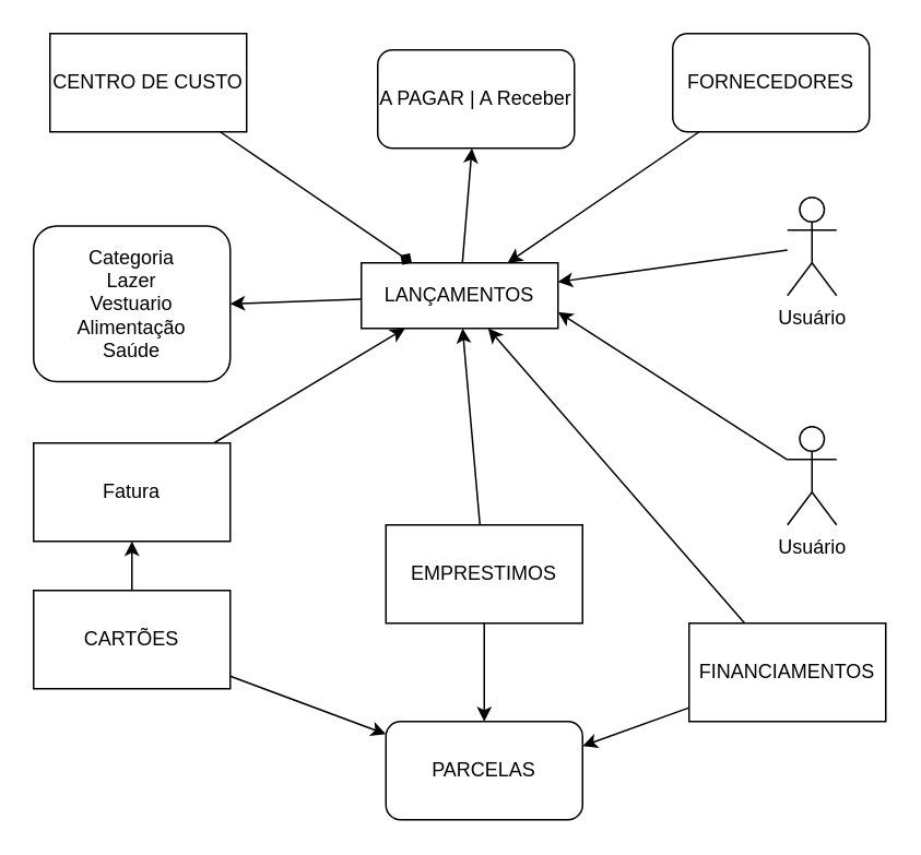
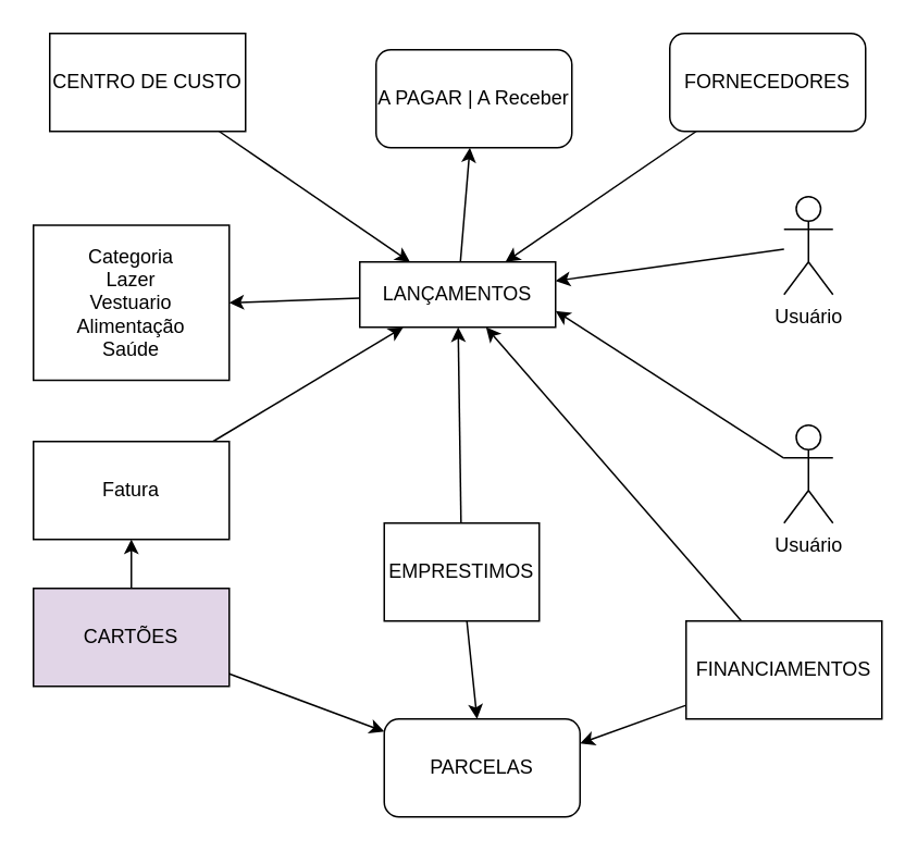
- <mxCell id="21" style="edgeStyle=none;html=1;endArrow=diamond;" edge="1" parent="1" source="22" target="4"><mxGeometry relative="1" as="geometry" /></mxCell>
+ <mxCell id="21" style="edgeStyle=none;html=1;" edge="1" parent="1" source="22" target="4"><mxGeometry relative="1" as="geometry" /></mxCell>
- <mxCell id="10" value="Categoria&lt;br&gt;Lazer&lt;br&gt;Vestuario&lt;br&gt;Alimentação&lt;br&gt;Saúde" style="rounded=1;whiteSpace=wrap;html=1;" vertex="1" parent="1"><mxGeometry x="20" y="137.5" width="120" height="95" as="geometry" /></mxCell>
+ <mxCell id="10" value="Categoria&lt;br&gt;Lazer&lt;br&gt;Vestuario&lt;br&gt;Alimentação&lt;br&gt;Saúde" style="whiteSpace=wrap;html=1;rounded=0;" vertex="1" parent="1"><mxGeometry x="20" y="137.5" width="120" height="95" as="geometry" /></mxCell>
- <mxCell id="17" value="EMPRESTIMOS" style="rounded=0;whiteSpace=wrap;html=1;" vertex="1" parent="1"><mxGeometry x="235" y="320" width="120" height="60" as="geometry" /></mxCell>
+ <mxCell id="17" value="EMPRESTIMOS" style="rounded=0;whiteSpace=wrap;html=1;" vertex="1" parent="1"><mxGeometry x="235" y="320" width="95" height="60" as="geometry" /></mxCell>
- <mxCell id="13" value="CARTÕES" style="rounded=0;whiteSpace=wrap;html=1;" vertex="1" parent="1"><mxGeometry x="20" y="360" width="120" height="60" as="geometry" /></mxCell>
+ <mxCell id="13" value="CARTÕES" style="rounded=0;whiteSpace=wrap;html=1;fillColor=#e1d5e7;" vertex="1" parent="1"><mxGeometry x="20" y="360" width="120" height="60" as="geometry" /></mxCell>
